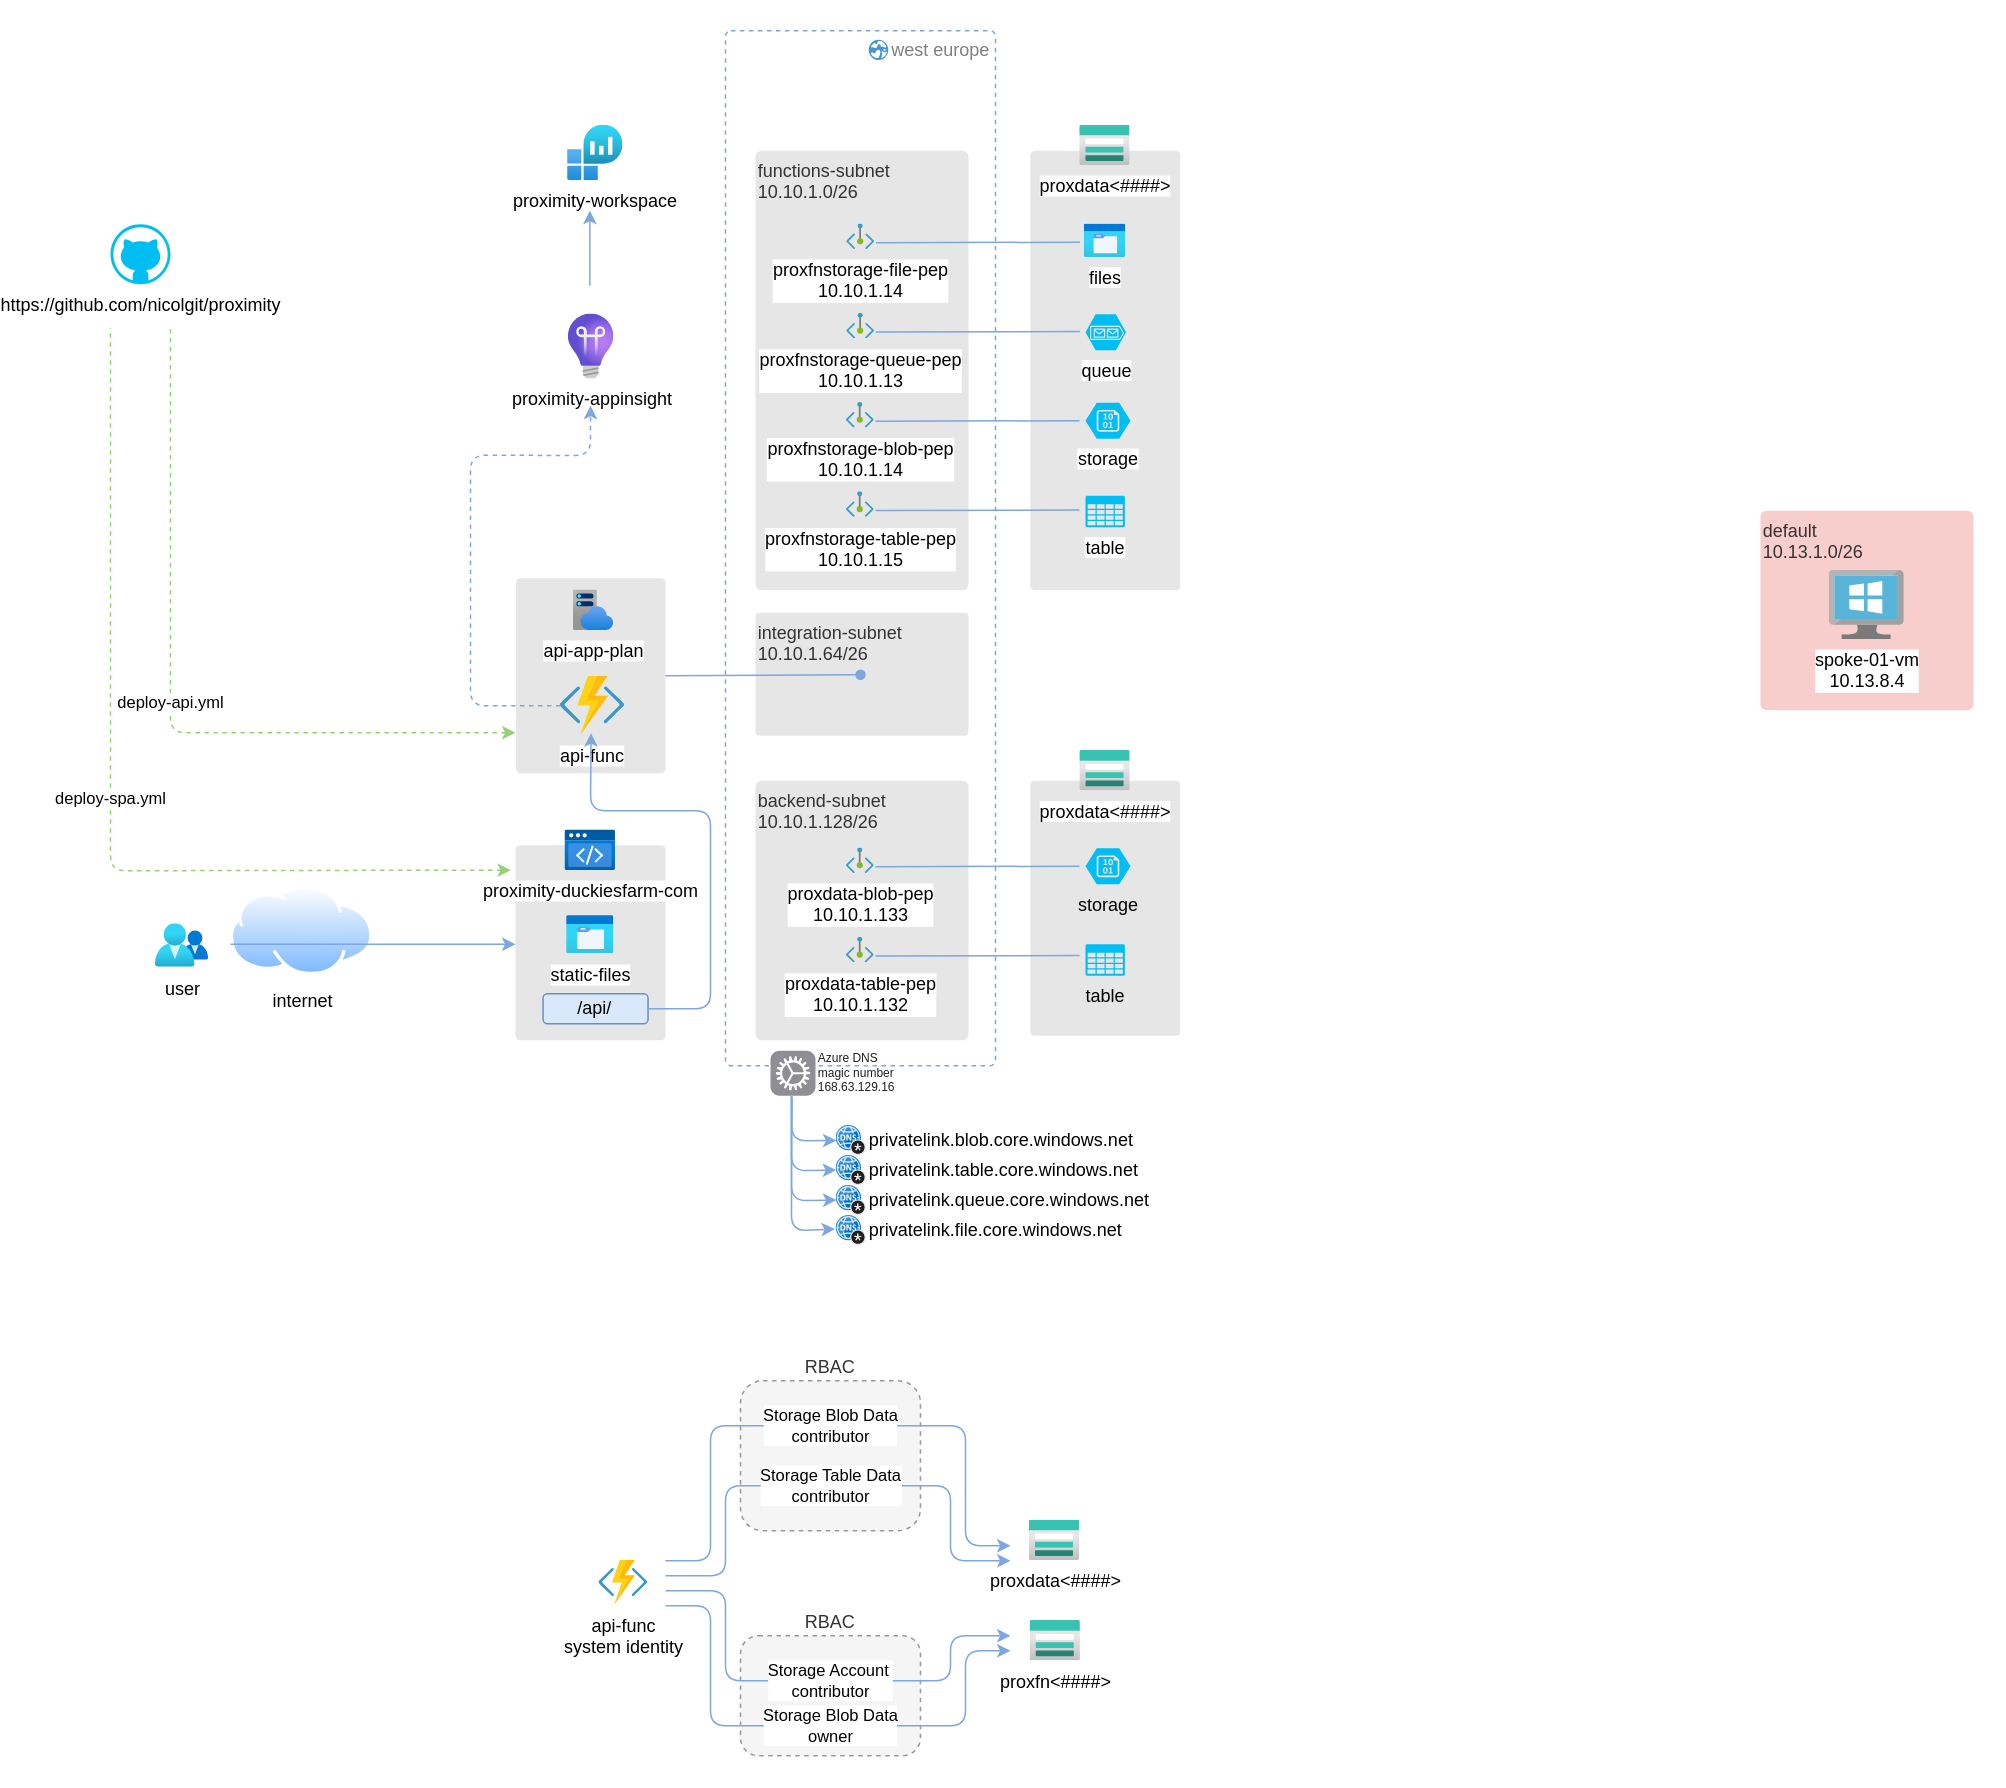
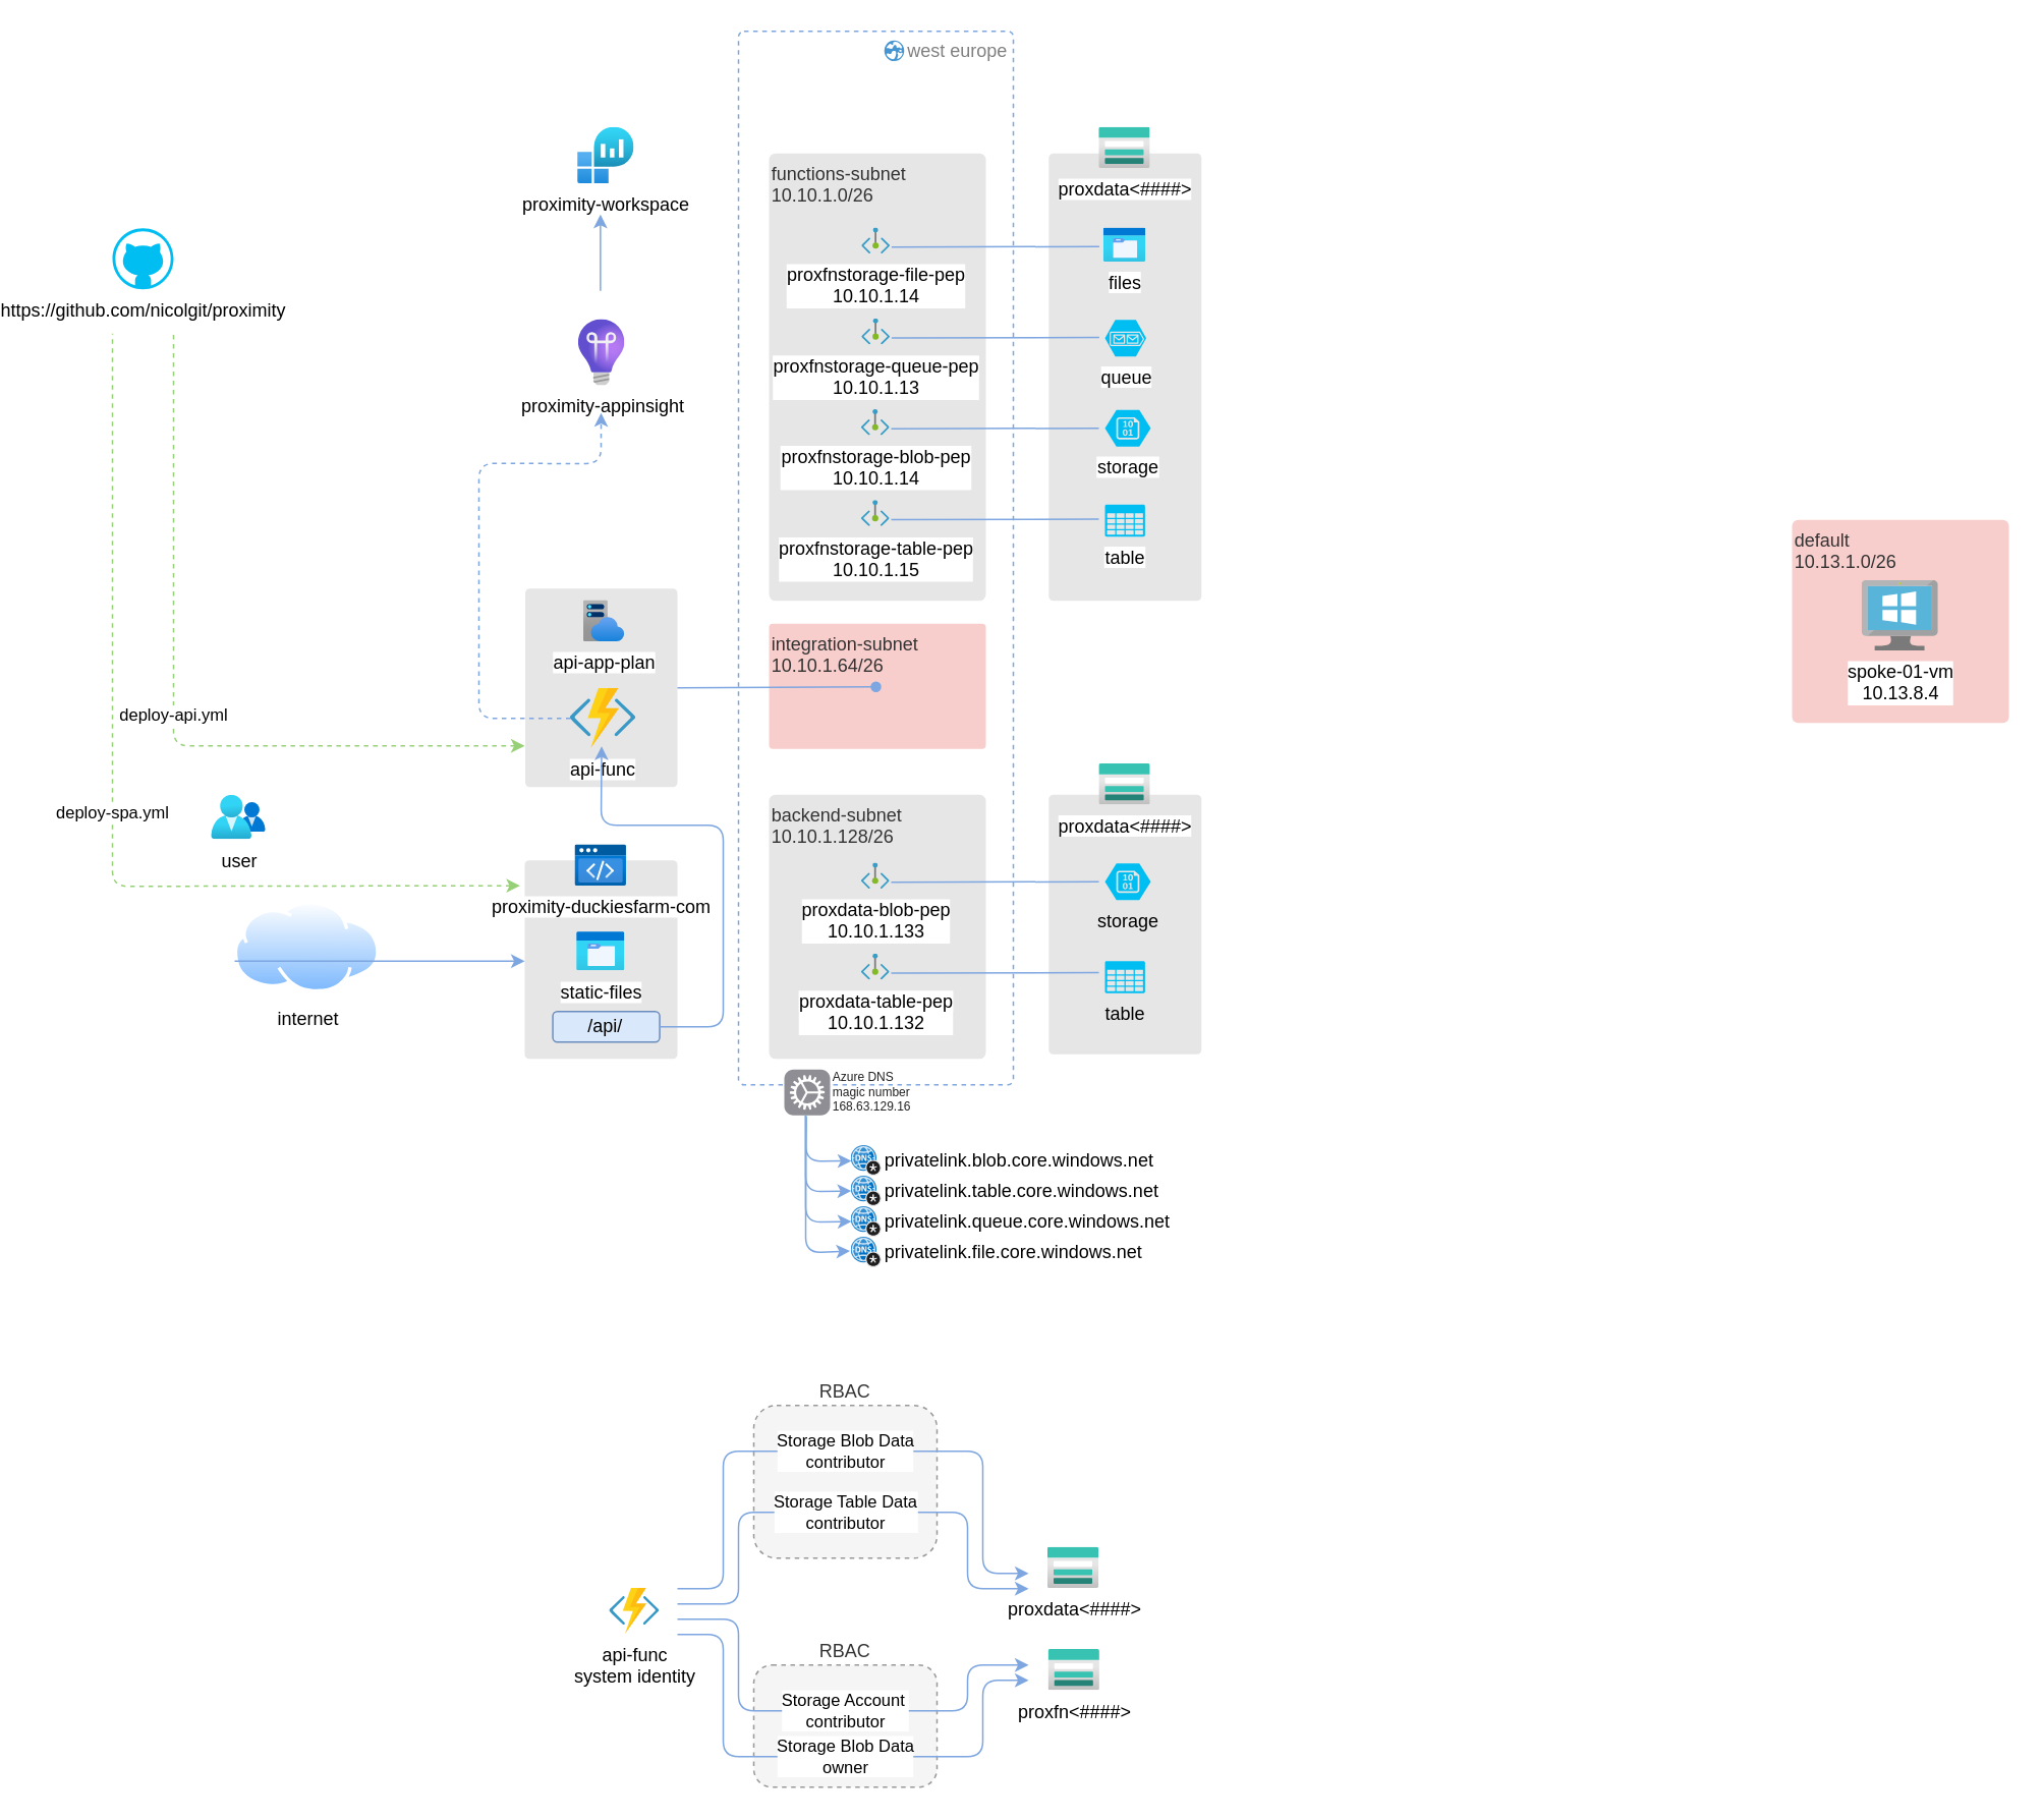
- <mxCell id="12" value="integration-subnet&lt;br&gt;10.10.1.64/26" style="rounded=1;whiteSpace=wrap;html=1;fontSize=12;arcSize=3;strokeColor=none;fillColor=#E6E6E6;align=left;verticalAlign=top;fontColor=#333333;fontFamily=Helvetica;" parent="1" vertex="1"><mxGeometry x="450" y="408" width="142" height="82" as="geometry" /></mxCell>
+ <mxCell id="12" value="integration-subnet&lt;br&gt;10.10.1.64/26" style="rounded=1;whiteSpace=wrap;html=1;fontSize=12;arcSize=3;strokeColor=none;fillColor=#f8cecc;align=left;verticalAlign=top;fontColor=#333333;fontFamily=Helvetica;" parent="1" vertex="1"><mxGeometry x="450" y="408" width="142" height="82" as="geometry" /></mxCell>
- <mxCell id="21" value="user" style="image;aspect=fixed;html=1;points=[];align=center;fontSize=12;image=img/lib/azure2/management_governance/My_Customers.svg;" parent="1" vertex="1"><mxGeometry x="50" y="615.56" width="35.73" height="29" as="geometry" /></mxCell>
+ <mxCell id="21" value="user" style="image;aspect=fixed;html=1;points=[];align=center;fontSize=12;image=img/lib/azure2/management_governance/My_Customers.svg;" parent="1" vertex="1"><mxGeometry x="85" y="520.56" width="35.73" height="29" as="geometry" /></mxCell>
